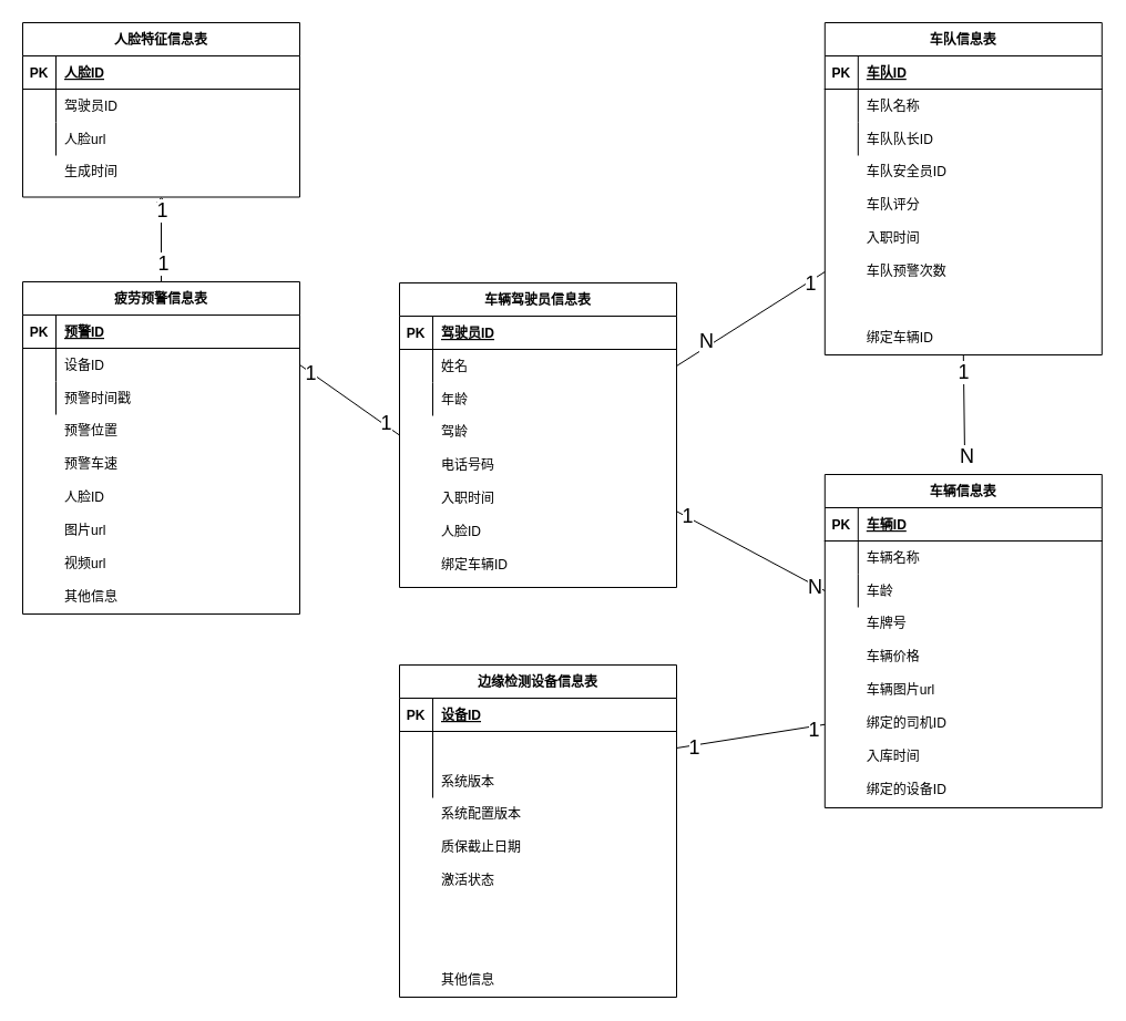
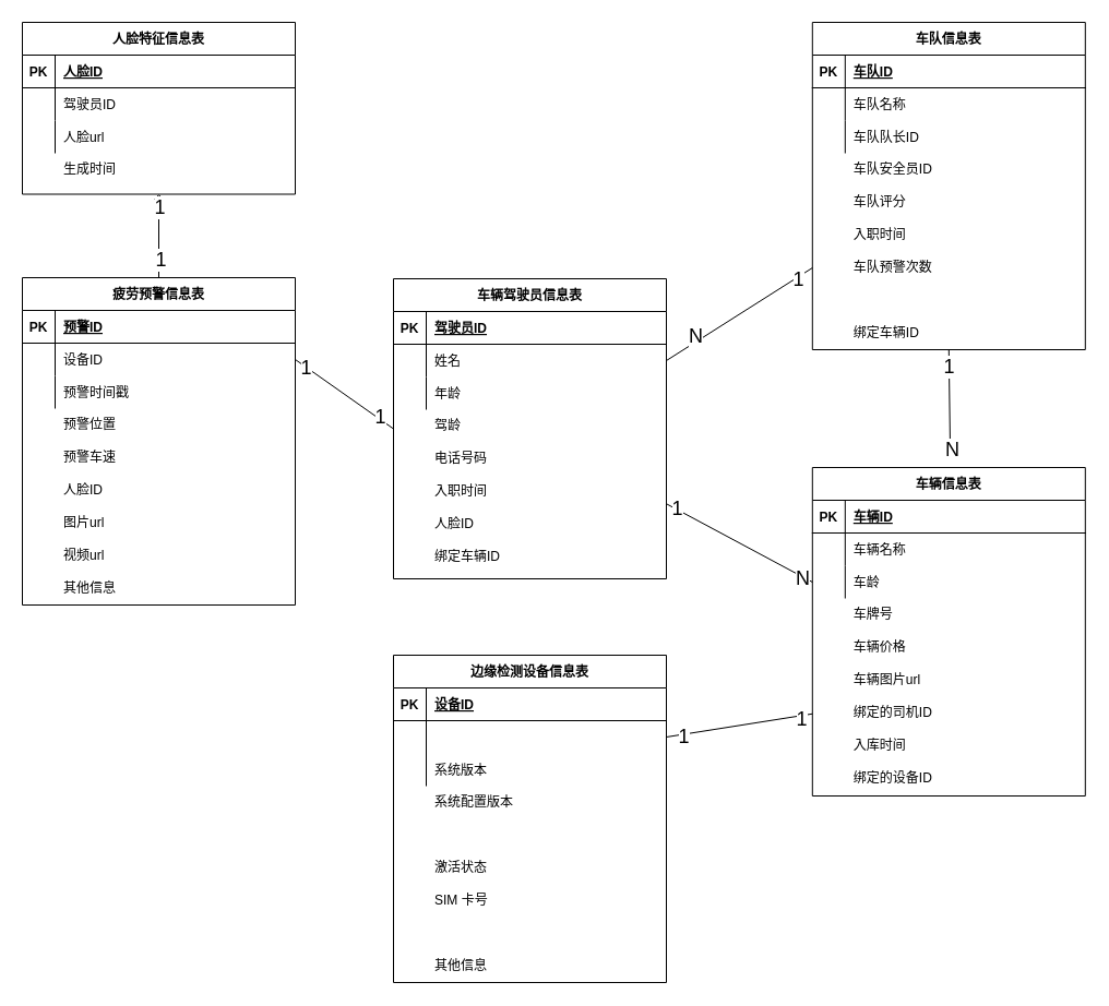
- <mxCell id="85" value="质保截止日期" parent="1" style="shape=partialRectangle;overflow=hidden;connectable=0;fillColor=none;top=0;left=0;bottom=0;right=0;align=left;spacingLeft=6;" vertex="1"><mxGeometry width="220" as="geometry" height="30" y="749" x="390" /></mxCell>
+ <mxCell id="87" value="SIM 卡号" parent="1" style="shape=partialRectangle;overflow=hidden;connectable=0;fillColor=none;top=0;left=0;bottom=0;right=0;align=left;spacingLeft=6;" vertex="1"><mxGeometry width="220" as="geometry" height="30" y="809" x="390" /></mxCell>
